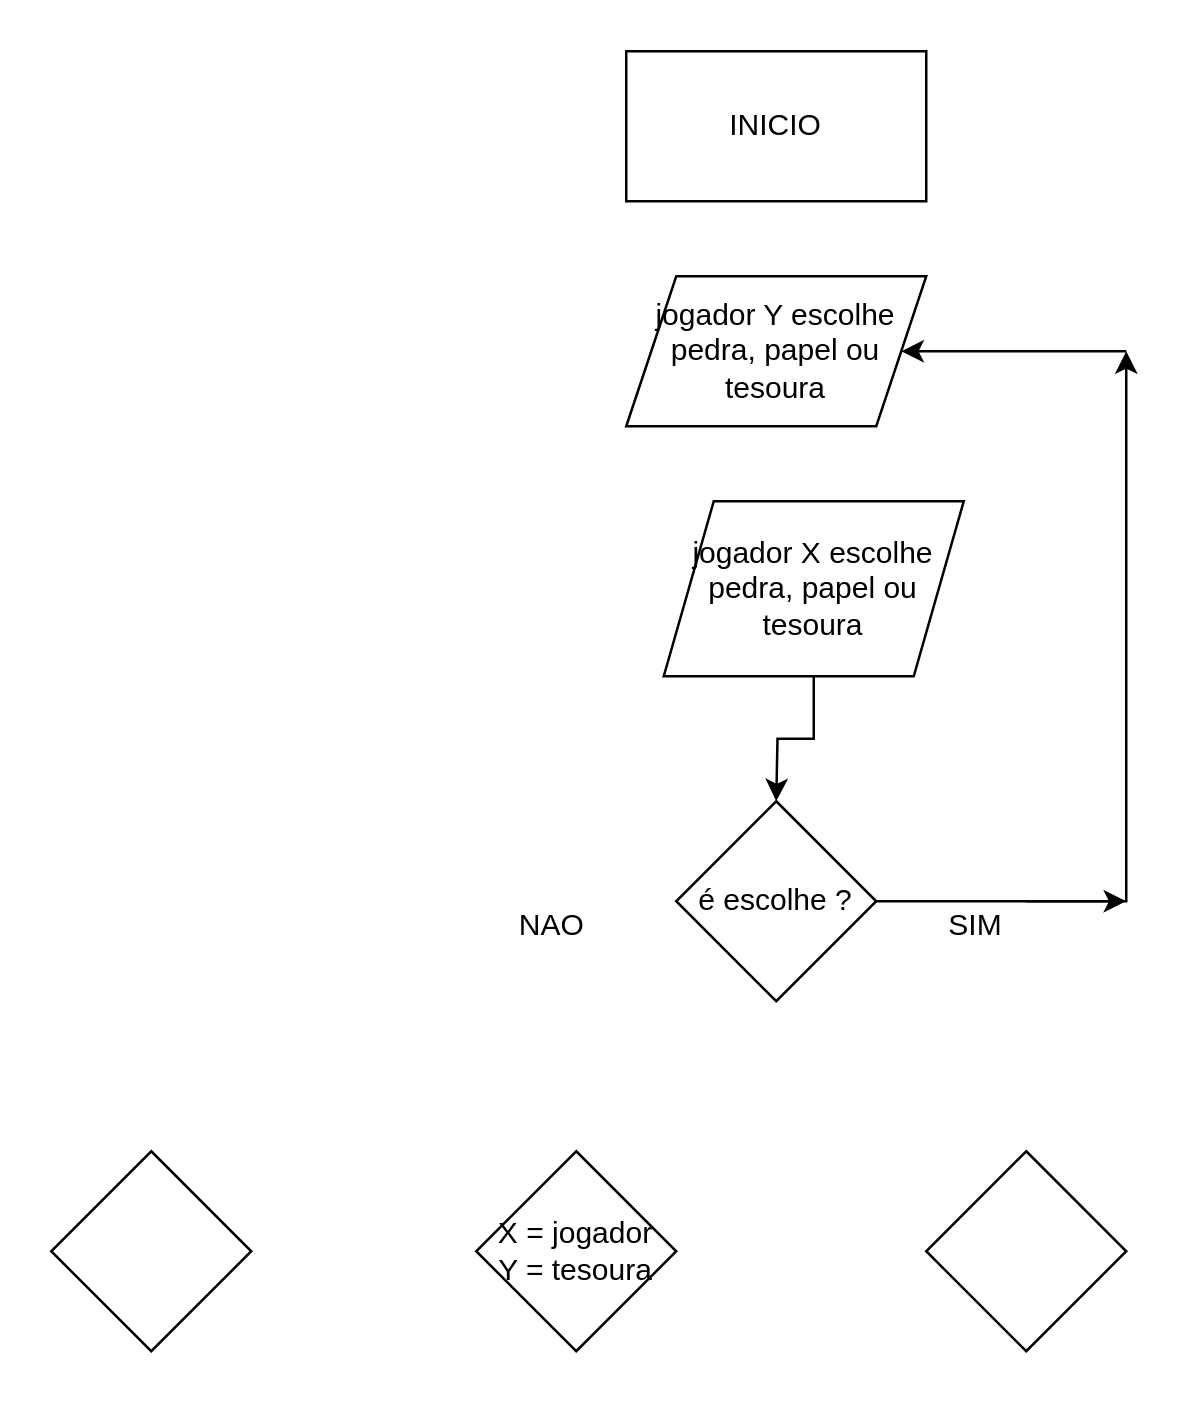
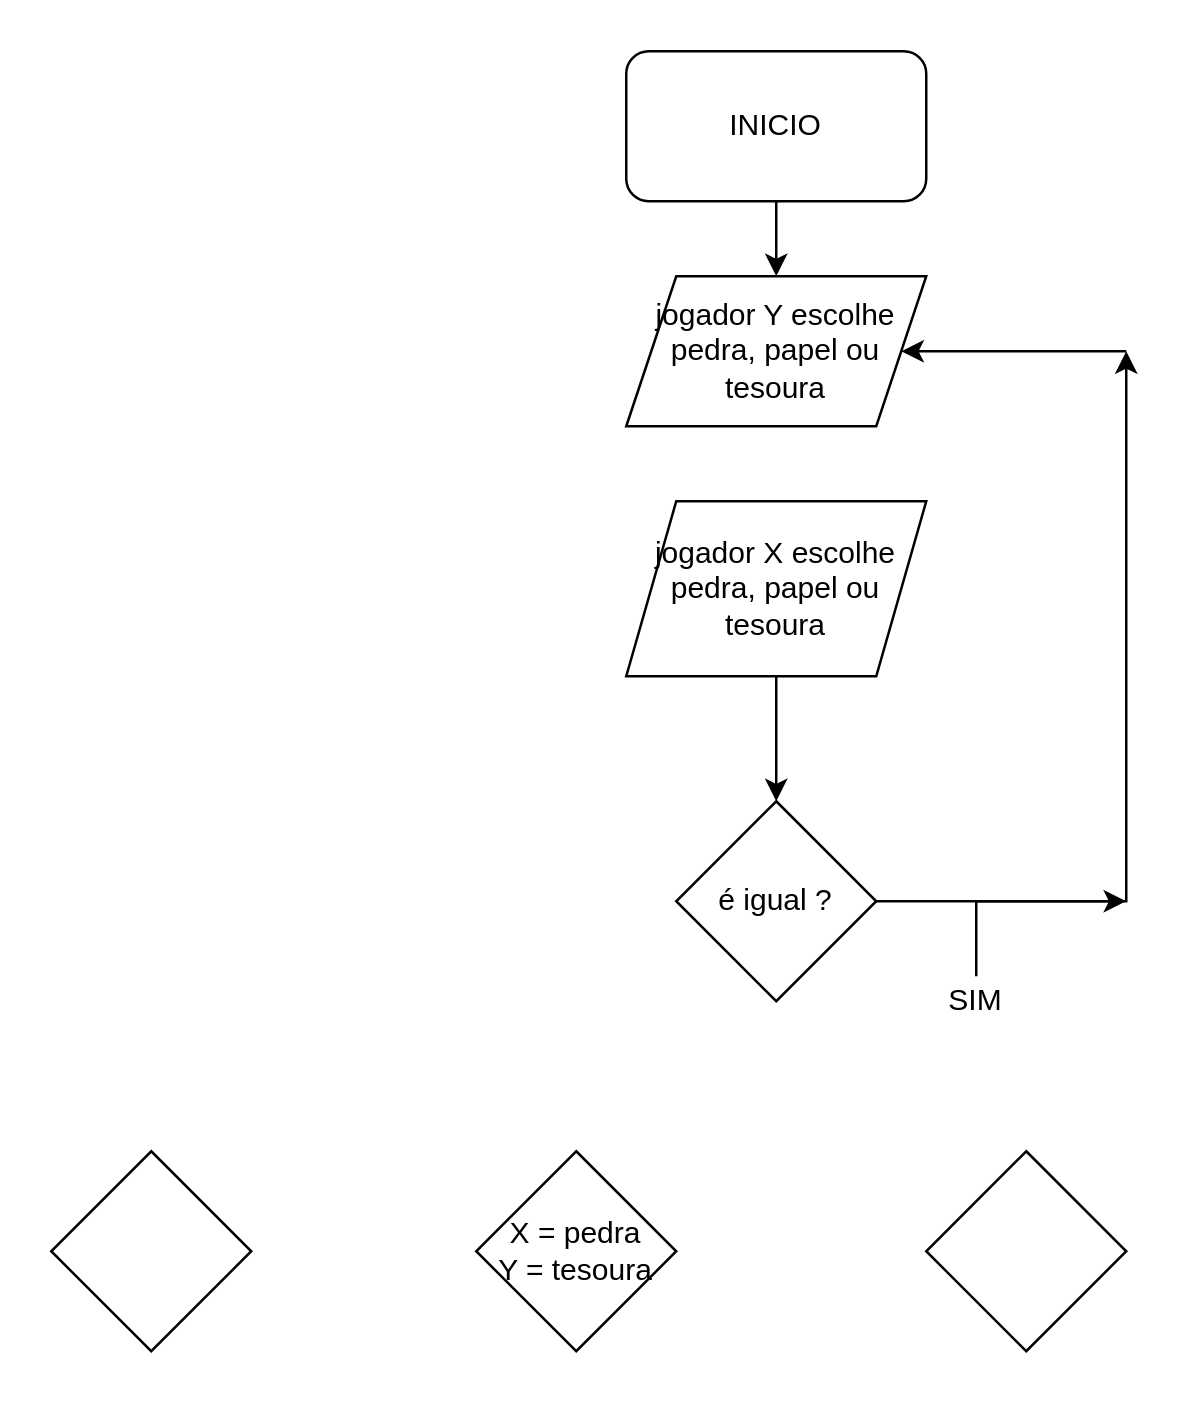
- <mxCell id="3" value="INICIO" style="whiteSpace=wrap;html=1;rounded=0;" vertex="1" parent="1"><mxGeometry x="250" y="20" width="120" height="60" as="geometry" /></mxCell>
+ <mxCell id="3" value="INICIO" style="rounded=1;whiteSpace=wrap;html=1;" vertex="1" parent="1"><mxGeometry x="250" y="20" width="120" height="60" as="geometry" /></mxCell>
+ <mxCell id="2" style="edgeStyle=orthogonalEdgeStyle;rounded=0;orthogonalLoop=1;jettySize=auto;html=1;" edge="1" parent="1" source="3" target="6"><mxGeometry relative="1" as="geometry" /></mxCell>
- <mxCell id="5" value="jogador X escolhe pedra, papel ou tesoura" style="shape=parallelogram;perimeter=parallelogramPerimeter;whiteSpace=wrap;html=1;fixedSize=1;" vertex="1" parent="1"><mxGeometry x="265" y="200" width="120" height="70" as="geometry" /></mxCell>
+ <mxCell id="5" value="jogador X escolhe pedra, papel ou tesoura" style="shape=parallelogram;perimeter=parallelogramPerimeter;whiteSpace=wrap;html=1;fixedSize=1;" vertex="1" parent="1"><mxGeometry x="250" y="200" width="120" height="70" as="geometry" /></mxCell>
- <mxCell id="9" value="é escolhe ?" style="rhombus;whiteSpace=wrap;html=1;" vertex="1" parent="1"><mxGeometry x="270" y="320" width="80" height="80" as="geometry" /></mxCell>
+ <mxCell id="9" value="é igual ?" style="rhombus;whiteSpace=wrap;html=1;" vertex="1" parent="1"><mxGeometry x="270" y="320" width="80" height="80" as="geometry" /></mxCell>
- <mxCell id="12" value="NAO" style="text;html=1;align=center;verticalAlign=middle;resizable=0;points=[];autosize=1;" vertex="1" parent="1"><mxGeometry x="200" y="360" width="40" height="20" as="geometry" /></mxCell>
- <mxCell id="10" value="SIM" style="text;html=1;strokeColor=none;fillColor=none;align=center;verticalAlign=middle;whiteSpace=wrap;rounded=0;" vertex="1" parent="1"><mxGeometry x="370" y="360" width="40" height="20" as="geometry" /></mxCell>
+ <mxCell id="10" value="SIM" style="text;html=1;strokeColor=none;fillColor=none;align=center;verticalAlign=middle;whiteSpace=wrap;rounded=0;" vertex="1" parent="1"><mxGeometry x="370" y="390" width="40" height="20" as="geometry" /></mxCell>
- <mxCell id="13" value="X = jogador&lt;br&gt;Y = tesoura" style="rhombus;whiteSpace=wrap;html=1;" vertex="1" parent="1"><mxGeometry x="190" y="460" width="80" height="80" as="geometry" /></mxCell>
+ <mxCell id="13" value="X = pedra&lt;br&gt;Y = tesoura" style="rhombus;whiteSpace=wrap;html=1;" vertex="1" parent="1"><mxGeometry x="190" y="460" width="80" height="80" as="geometry" /></mxCell>
